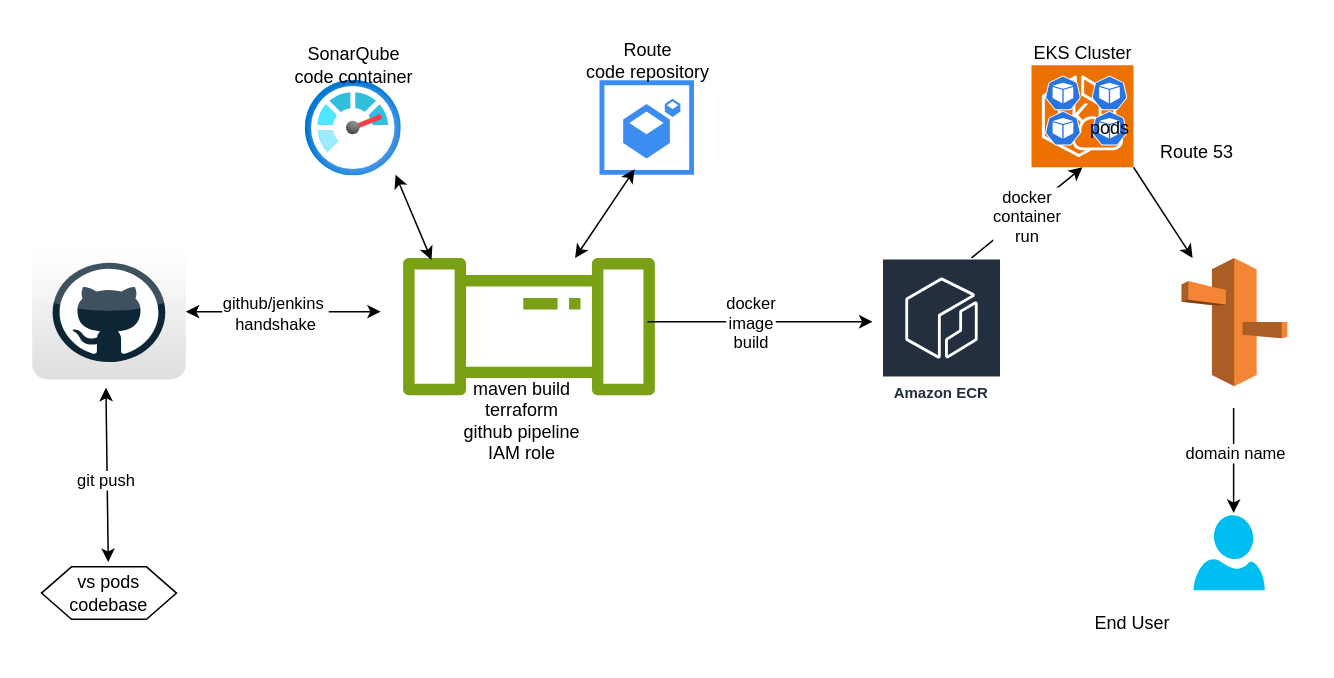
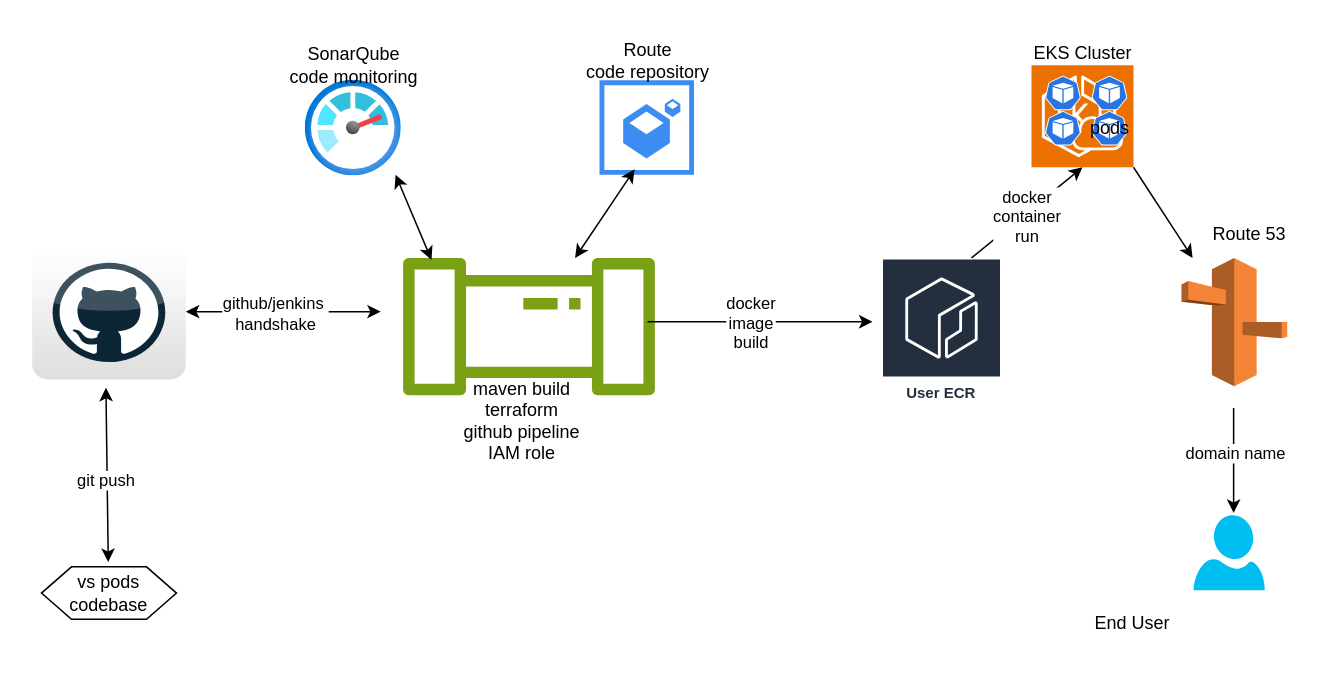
- <mxCell id="14" value="SonarQube&lt;div&gt;code container&lt;/div&gt;" style="text;html=1;align=center;verticalAlign=middle;resizable=0;points=[];autosize=1;strokeColor=none;fillColor=none;" vertex="1" parent="1"><mxGeometry x="180" width="110" height="40" as="geometry" y="23" /></mxCell>
+ <mxCell id="14" value="SonarQube&lt;div&gt;code monitoring&lt;/div&gt;" style="text;html=1;align=center;verticalAlign=middle;resizable=0;points=[];autosize=1;strokeColor=none;fillColor=none;" vertex="1" parent="1"><mxGeometry x="180" width="110" height="40" as="geometry" y="23" /></mxCell>
- <mxCell id="25" value="Route 53" style="text;html=1;align=center;verticalAlign=middle;resizable=0;points=[];autosize=1;strokeColor=none;fillColor=none;" vertex="1" parent="1"><mxGeometry x="762" y="86.46" width="70" height="30" as="geometry" /></mxCell>
+ <mxCell id="25" value="Route 53" style="text;html=1;align=center;verticalAlign=middle;resizable=0;points=[];autosize=1;strokeColor=none;fillColor=none;" vertex="1" parent="1"><mxGeometry x="797" y="141.46" width="70" height="30" as="geometry" /></mxCell>
- <mxCell id="16" value="Amazon ECR" style="sketch=0;outlineConnect=0;fontColor=#232F3E;gradientColor=none;strokeColor=#ffffff;fillColor=#232F3E;dashed=0;verticalLabelPosition=middle;verticalAlign=bottom;align=center;html=1;whiteSpace=wrap;fontSize=10;fontStyle=1;spacing=3;shape=mxgraph.aws4.productIcon;prIcon=mxgraph.aws4.ecr;" vertex="1" parent="1"><mxGeometry x="587" y="171.46" width="80" height="100" as="geometry" /></mxCell>
+ <mxCell id="16" value="User ECR" style="sketch=0;outlineConnect=0;fontColor=#232F3E;gradientColor=none;strokeColor=#ffffff;fillColor=#232F3E;dashed=0;verticalLabelPosition=middle;verticalAlign=bottom;align=center;html=1;whiteSpace=wrap;fontSize=10;fontStyle=1;spacing=3;shape=mxgraph.aws4.productIcon;prIcon=mxgraph.aws4.ecr;" vertex="1" parent="1"><mxGeometry x="587" y="171.46" width="80" height="100" as="geometry" /></mxCell>
